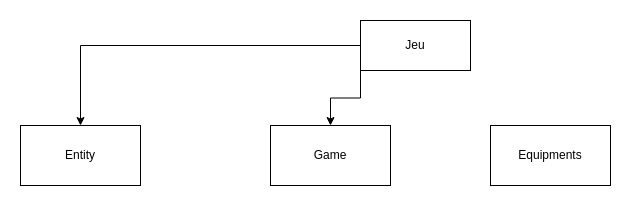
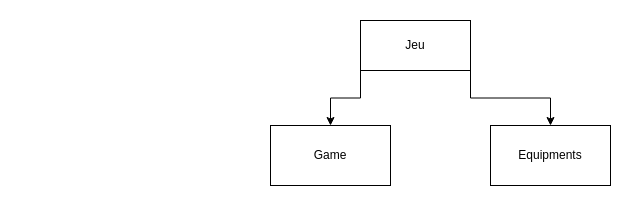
- <mxCell id="2" style="edgeStyle=orthogonalEdgeStyle;rounded=0;orthogonalLoop=1;jettySize=auto;html=1;exitX=0;exitY=0.5;exitDx=0;exitDy=0;entryX=0.5;entryY=0;entryDx=0;entryDy=0;" parent="1" source="5" target="6" edge="1"><mxGeometry relative="1" as="geometry"><mxPoint x="80" y="135" as="targetPoint" /></mxGeometry></mxCell>
+ <mxCell id="4" style="edgeStyle=orthogonalEdgeStyle;rounded=0;orthogonalLoop=1;jettySize=auto;html=1;exitX=1;exitY=1;exitDx=0;exitDy=0;entryX=0.5;entryY=0;entryDx=0;entryDy=0;" parent="1" source="5" target="8" edge="1"><mxGeometry relative="1" as="geometry" /></mxCell>
- <mxCell id="6" value="Entity" style="html=1;whiteSpace=wrap;" parent="1" vertex="1"><mxGeometry x="20" y="125" width="120" height="60" as="geometry" /></mxCell>
